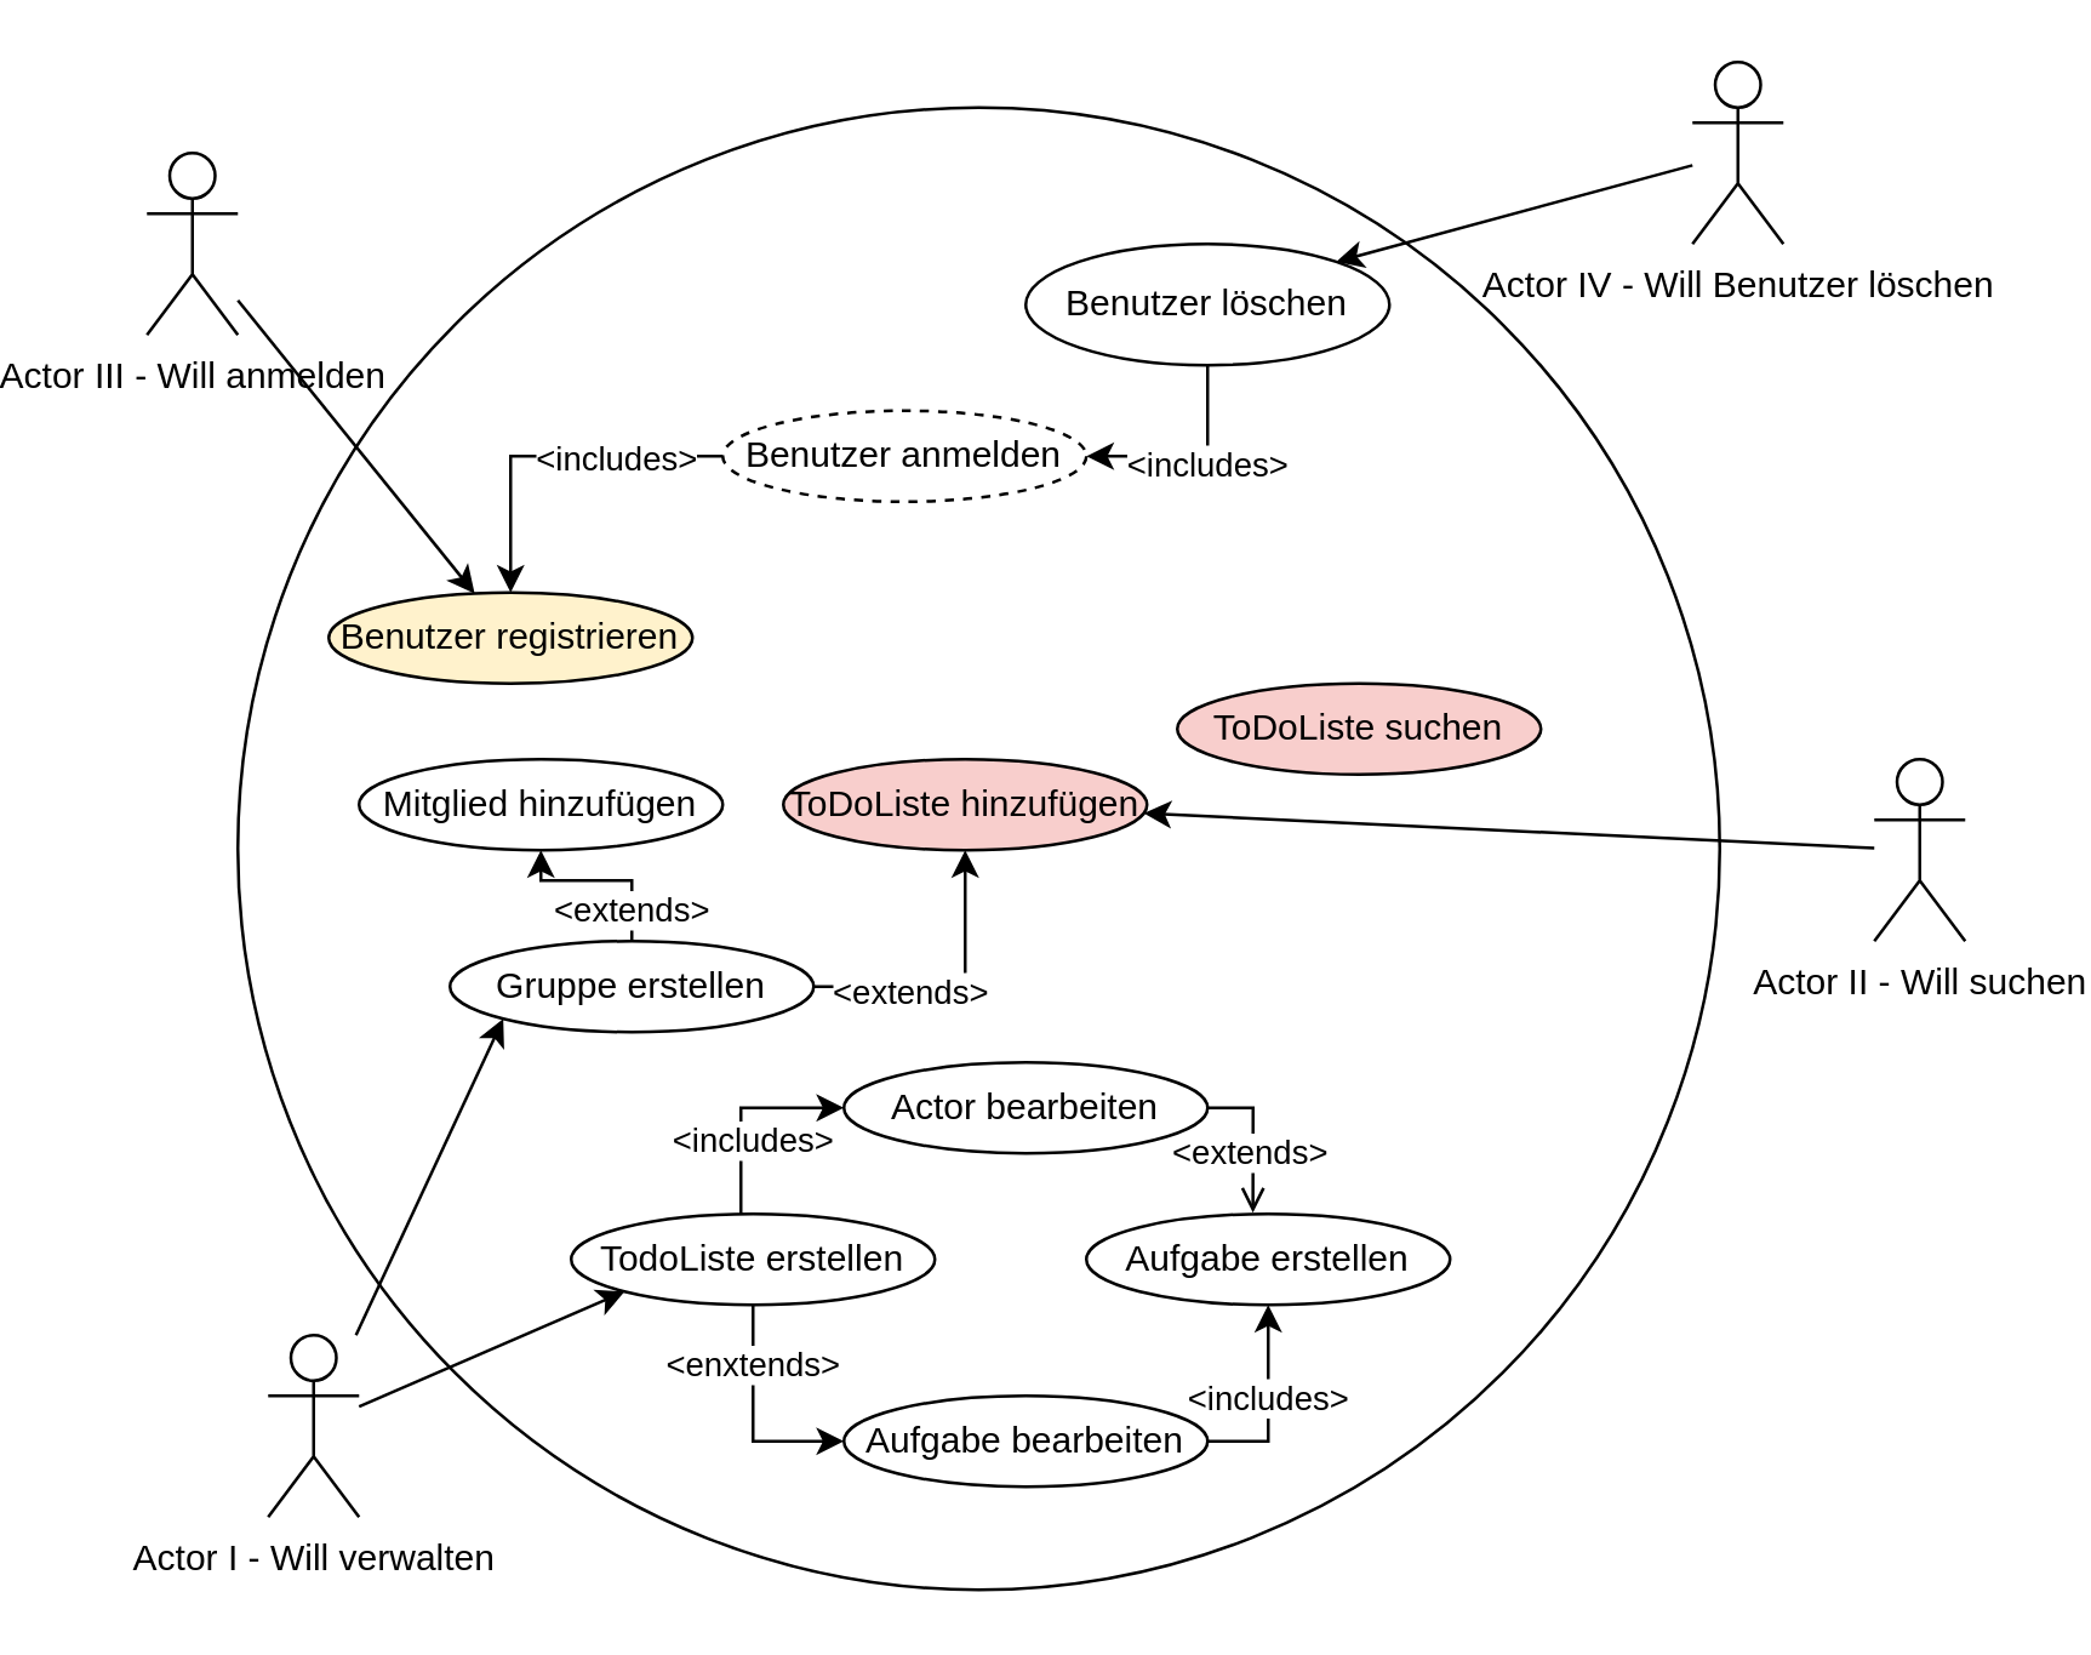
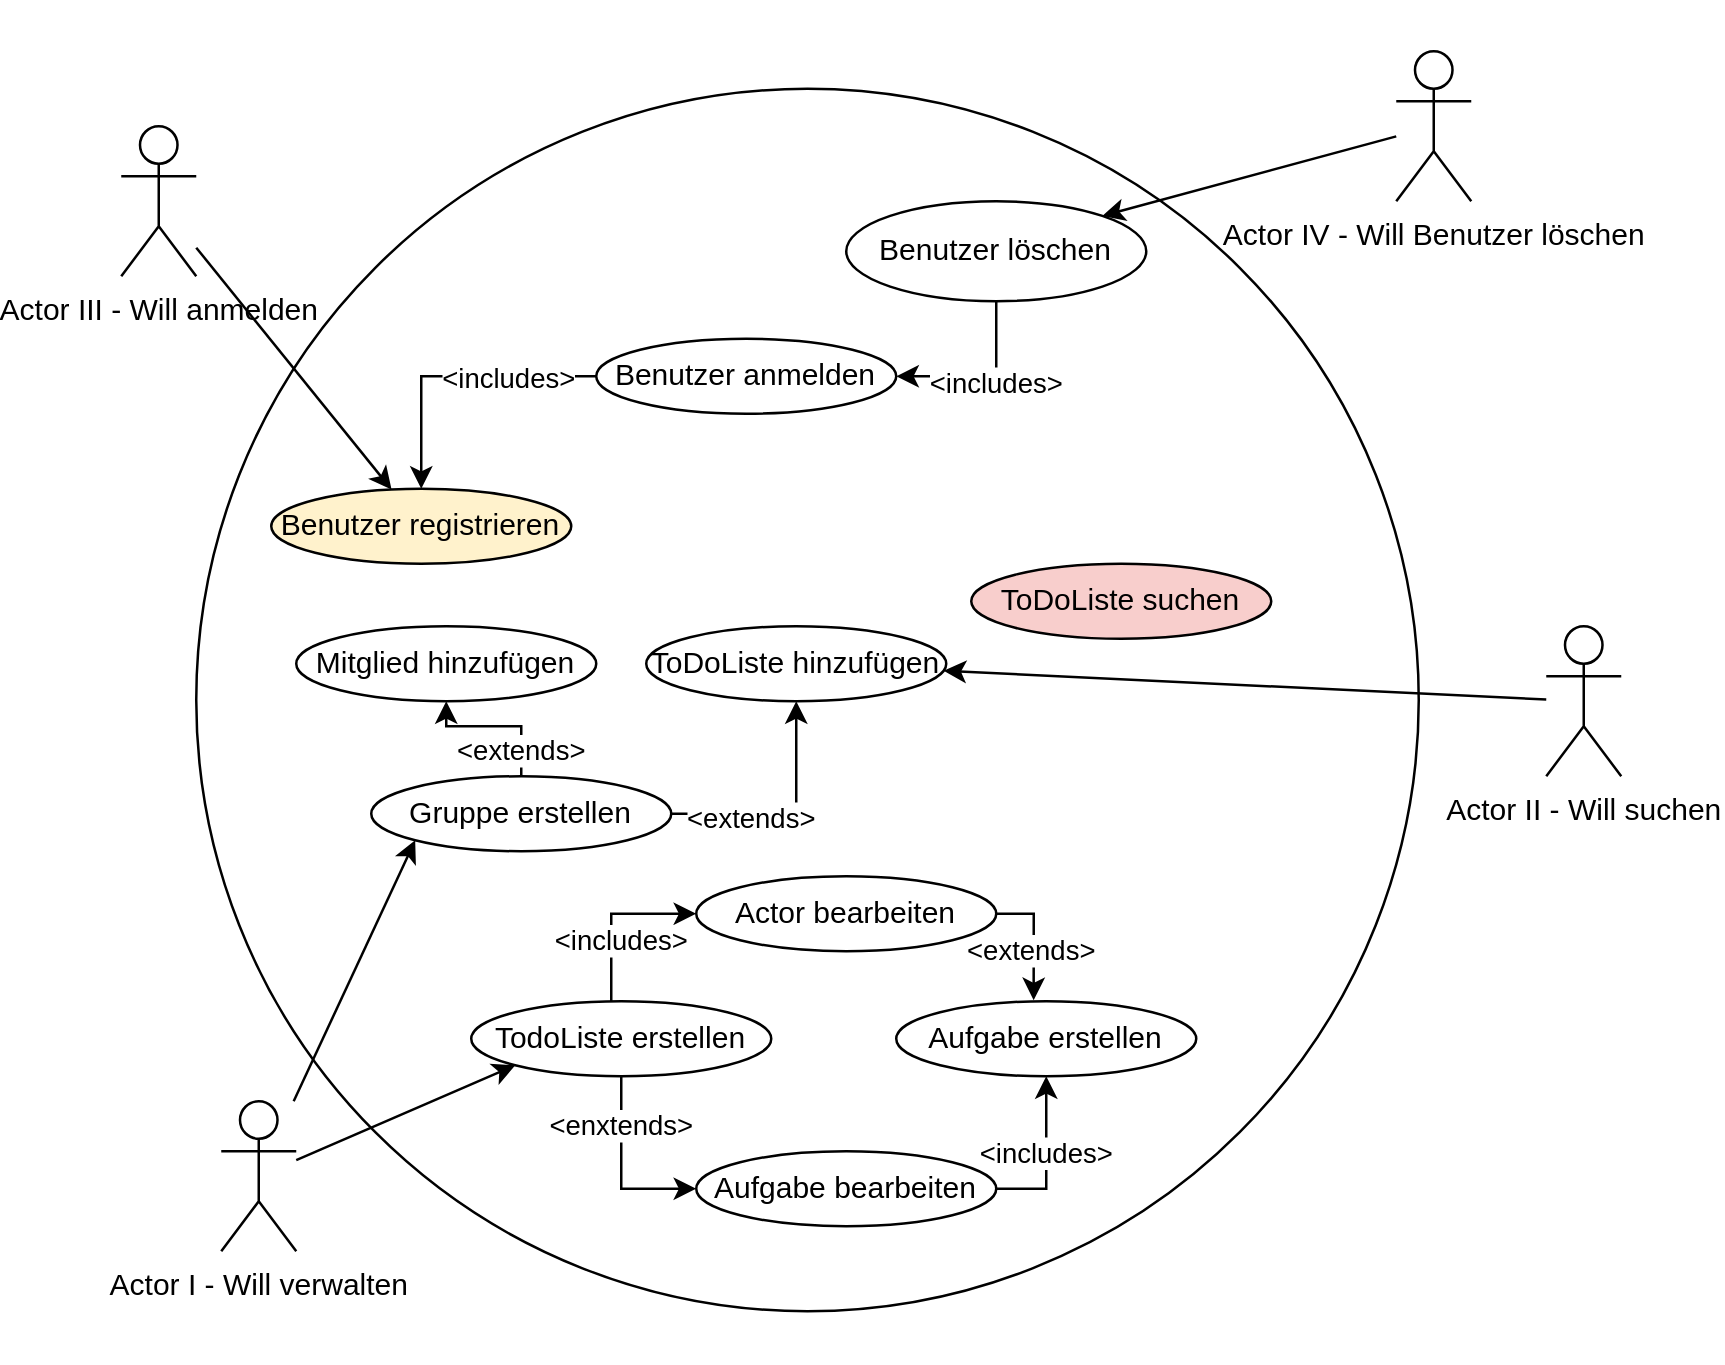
- <mxCell id="33" value="Benutzer anmelden" style="ellipse;whiteSpace=wrap;html=1;dashed=1;" vertex="1" parent="1"><mxGeometry x="210" y="135" width="120" height="30" as="geometry" /></mxCell>
+ <mxCell id="33" value="Benutzer anmelden" style="ellipse;whiteSpace=wrap;html=1;" vertex="1" parent="1"><mxGeometry x="210" y="135" width="120" height="30" as="geometry" /></mxCell>
- <mxCell id="25" value="ToDoListe hinzufügen" style="ellipse;whiteSpace=wrap;html=1;fillColor=#f8cecc;" vertex="1" parent="1"><mxGeometry x="230" y="250" width="120" height="30" as="geometry" /></mxCell>
+ <mxCell id="25" value="ToDoListe hinzufügen" style="ellipse;whiteSpace=wrap;html=1;" vertex="1" parent="1"><mxGeometry x="230" y="250" width="120" height="30" as="geometry" /></mxCell>
- <mxCell id="16" style="edgeStyle=orthogonalEdgeStyle;rounded=0;orthogonalLoop=1;jettySize=auto;html=1;entryX=0.458;entryY=-0.014;entryDx=0;entryDy=0;entryPerimeter=0;exitX=1;exitY=0.5;exitDx=0;exitDy=0;endArrow=open;" edge="1" parent="1" source="18" target="12"><mxGeometry relative="1" as="geometry" /></mxCell>
+ <mxCell id="16" style="edgeStyle=orthogonalEdgeStyle;rounded=0;orthogonalLoop=1;jettySize=auto;html=1;entryX=0.458;entryY=-0.014;entryDx=0;entryDy=0;entryPerimeter=0;exitX=1;exitY=0.5;exitDx=0;exitDy=0;" edge="1" parent="1" source="18" target="12"><mxGeometry relative="1" as="geometry" /></mxCell>
